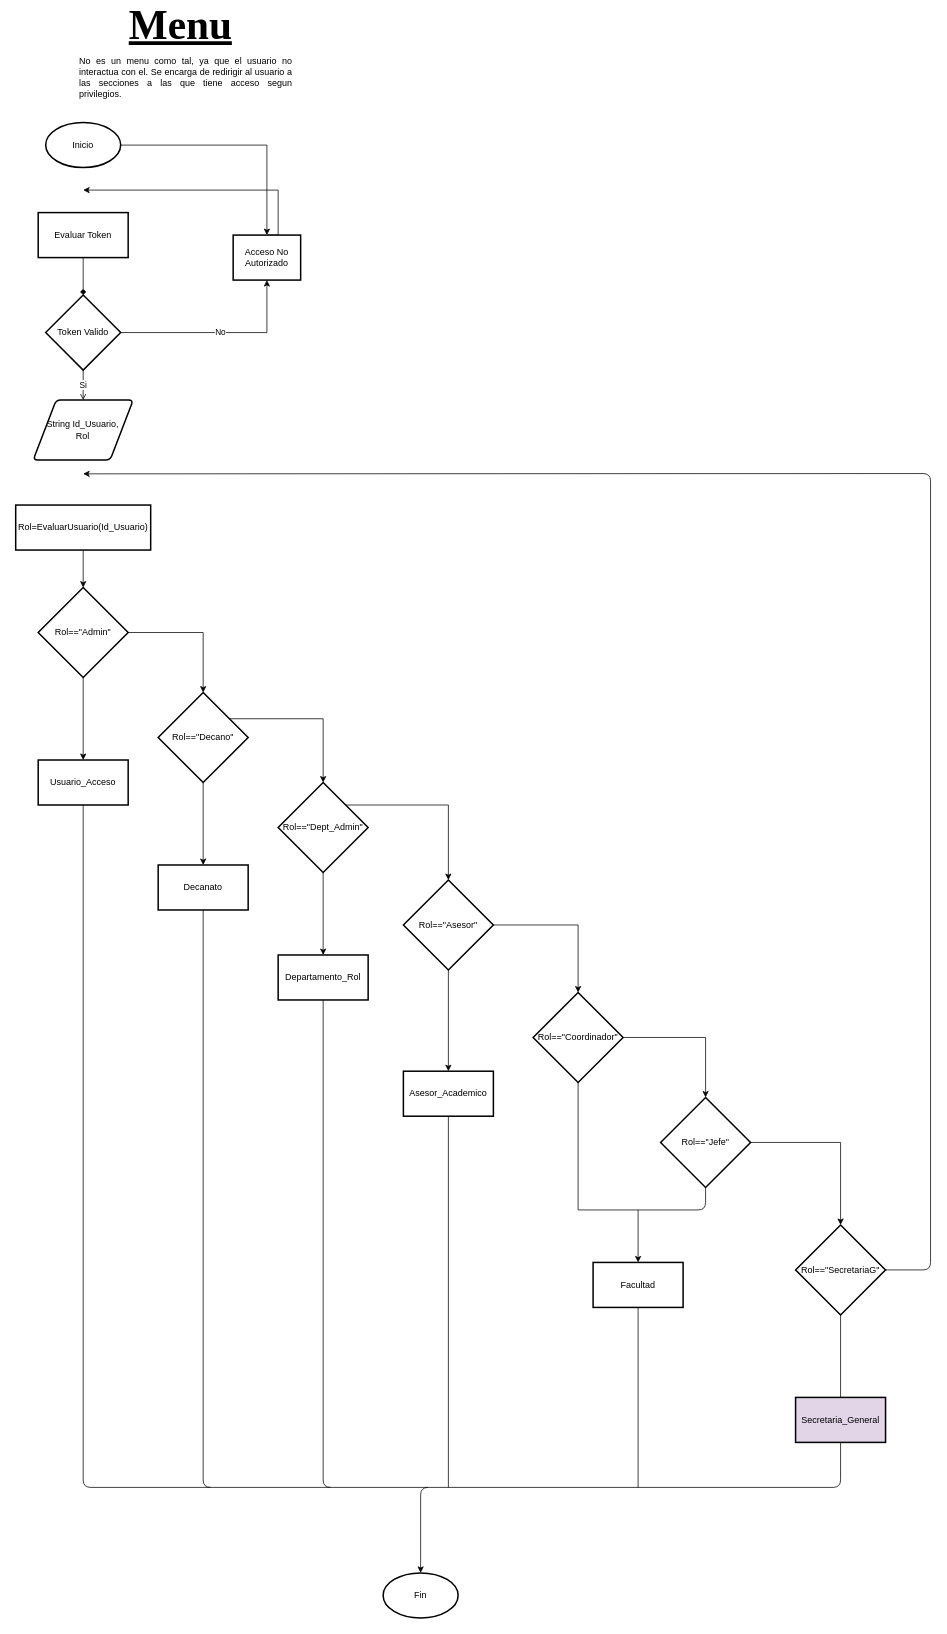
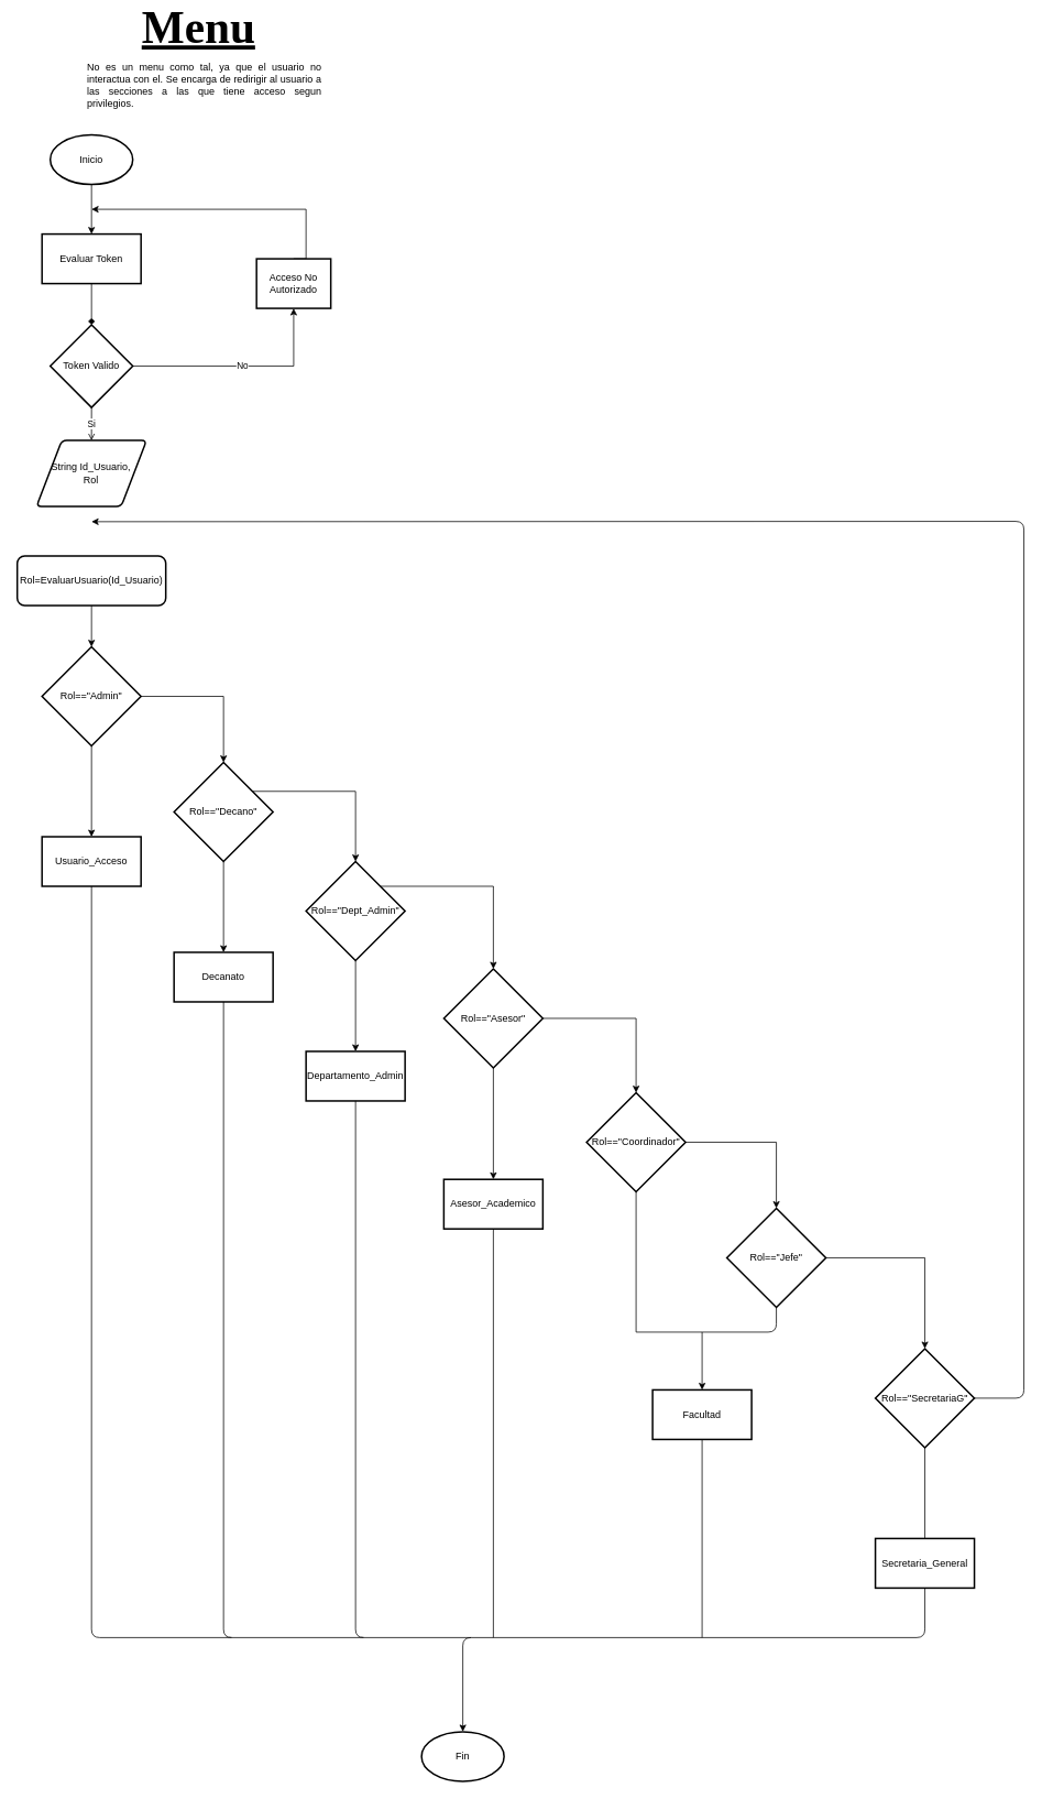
- <mxCell id="2" value="" style="edgeStyle=orthogonalEdgeStyle;rounded=0;orthogonalLoop=1;jettySize=auto;html=1;endArrow=classic;endFill=1;strokeWidth=1;" parent="1" source="3" target="46" edge="1"><mxGeometry relative="1" as="geometry" /></mxCell>
+ <mxCell id="2" value="" style="edgeStyle=orthogonalEdgeStyle;rounded=0;orthogonalLoop=1;jettySize=auto;html=1;endArrow=classic;endFill=1;strokeWidth=1;" parent="1" source="3" target="42" edge="1"><mxGeometry relative="1" as="geometry" /></mxCell>
- <mxCell id="40" value="&lt;span&gt;Rol=EvaluarUsuario(Id_Usuario)&lt;/span&gt;" style="rounded=0;whiteSpace=wrap;html=1;strokeWidth=2;" parent="1" vertex="1"><mxGeometry x="20" y="670" width="180" height="60" as="geometry" /></mxCell>
+ <mxCell id="40" value="&lt;span&gt;Rol=EvaluarUsuario(Id_Usuario)&lt;/span&gt;" style="whiteSpace=wrap;html=1;strokeWidth=2;rounded=1;" parent="1" vertex="1"><mxGeometry x="20" y="670" width="180" height="60" as="geometry" /></mxCell>
- <mxCell id="28" value="Departamento_Rol" style="whiteSpace=wrap;html=1;strokeWidth=2;" parent="1" vertex="1"><mxGeometry x="370" y="1270" width="120" height="60" as="geometry" /></mxCell>
+ <mxCell id="28" value="Departamento_Admin" style="whiteSpace=wrap;html=1;strokeWidth=2;" parent="1" vertex="1"><mxGeometry x="370" y="1270" width="120" height="60" as="geometry" /></mxCell>
- <mxCell id="32" value="Secretaria_General" style="whiteSpace=wrap;html=1;strokeWidth=2;fillColor=#e1d5e7;" parent="1" vertex="1"><mxGeometry x="1060" y="1860" width="120" height="60" as="geometry" /></mxCell>
+ <mxCell id="32" value="Secretaria_General" style="whiteSpace=wrap;html=1;strokeWidth=2;" parent="1" vertex="1"><mxGeometry x="1060" y="1860" width="120" height="60" as="geometry" /></mxCell>
